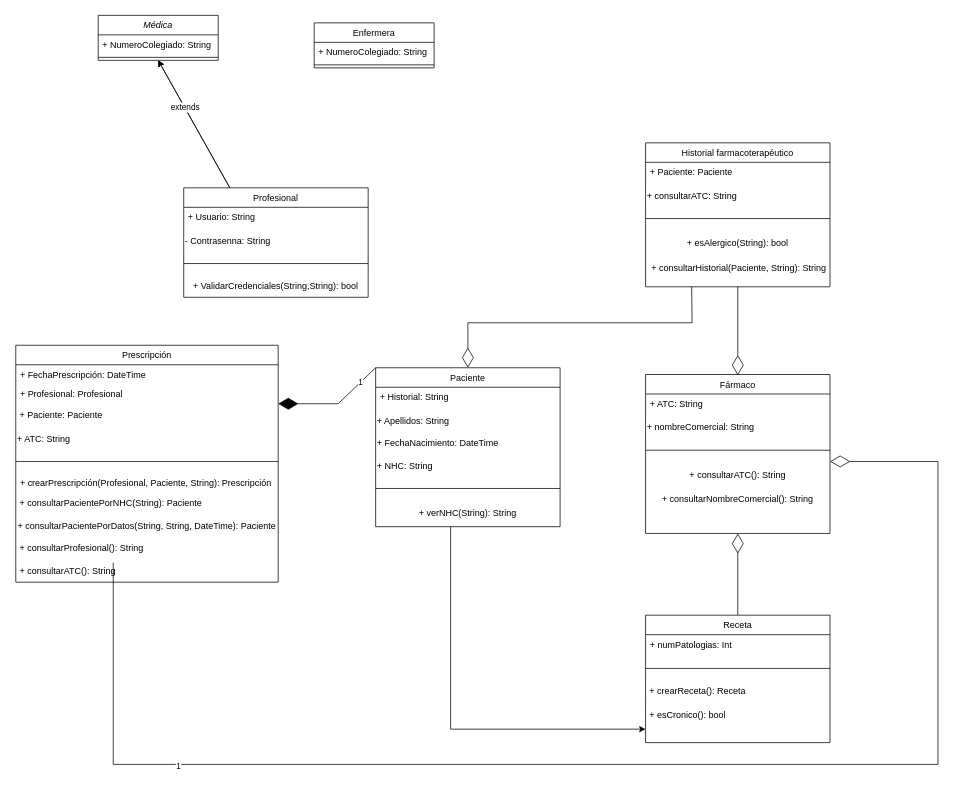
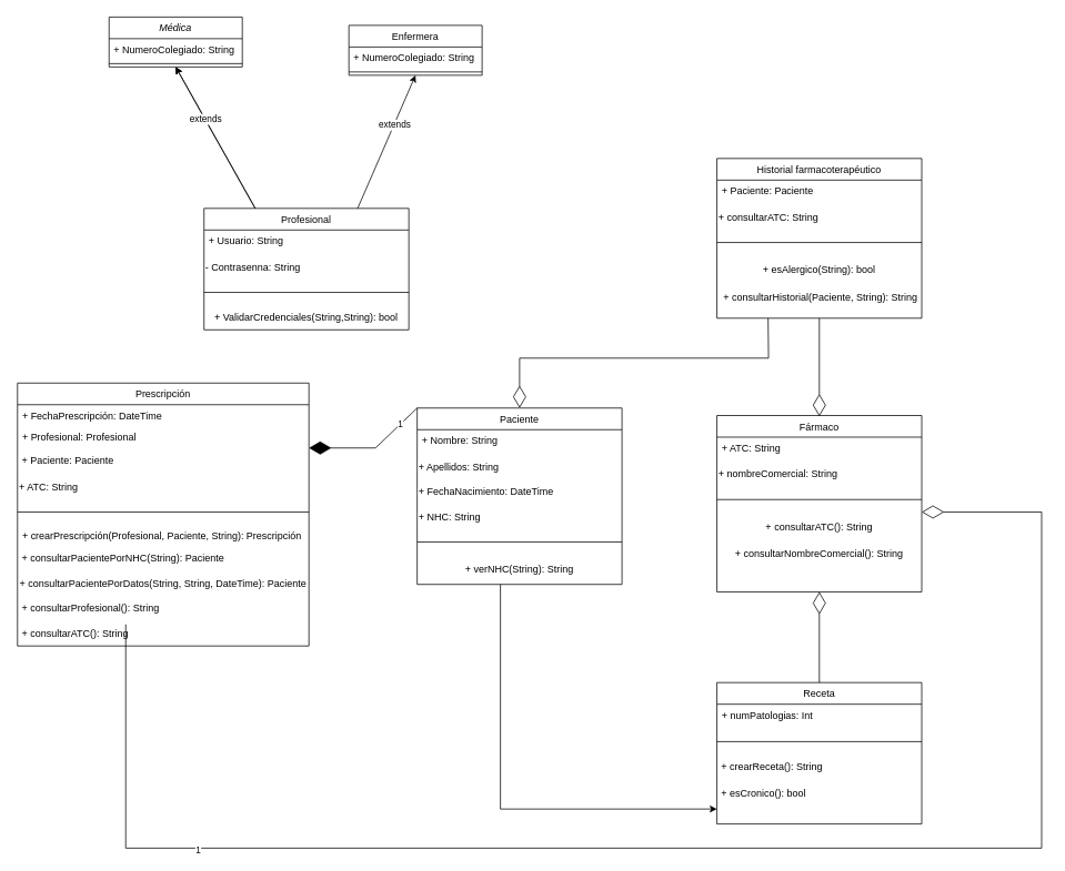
+ <mxCell id="34" value="" style="endArrow=classic;html=1;rounded=0;exitX=0.75;exitY=0;exitDx=0;exitDy=0;entryX=0.5;entryY=1;entryDx=0;entryDy=0;" parent="1" source="16" target="21" edge="1"><mxGeometry width="50" height="50" relative="1" as="geometry"><mxPoint x="350" y="190" as="sourcePoint" /><mxPoint x="254.5" y="20" as="targetPoint" /></mxGeometry></mxCell>
+ <mxCell id="35" value="extends" style="edgeLabel;html=1;align=center;verticalAlign=middle;resizable=0;points=[];" parent="34" vertex="1" connectable="0"><mxGeometry x="0.261" relative="1" as="geometry"><mxPoint as="offset" /></mxGeometry></mxCell>
- <mxCell id="25" value="+ Historial: String&#10;" style="text;align=left;verticalAlign=top;spacingLeft=4;spacingRight=4;overflow=hidden;rotatable=0;points=[[0,0.5],[1,0.5]];portConstraint=eastwest;fontColor=default;" parent="24" vertex="1"><mxGeometry y="26" width="246" height="30" as="geometry" /></mxCell>
+ <mxCell id="25" value="+ Nombre: String&#10;" style="text;align=left;verticalAlign=top;spacingLeft=4;spacingRight=4;overflow=hidden;rotatable=0;points=[[0,0.5],[1,0.5]];portConstraint=eastwest;fontColor=default;" parent="24" vertex="1"><mxGeometry y="26" width="246" height="30" as="geometry" /></mxCell>
- <mxCell id="53" value="&amp;nbsp;+ crearReceta(): Receta" style="text;html=1;strokeColor=none;fillColor=none;align=left;verticalAlign=middle;whiteSpace=wrap;rounded=0;labelBackgroundColor=default;fontColor=default;" parent="50" vertex="1"><mxGeometry y="86" width="246" height="30" as="geometry" /></mxCell>
+ <mxCell id="53" value="&amp;nbsp;+ crearReceta(): String" style="text;html=1;strokeColor=none;fillColor=none;align=left;verticalAlign=middle;whiteSpace=wrap;rounded=0;labelBackgroundColor=default;fontColor=default;" parent="50" vertex="1"><mxGeometry y="86" width="246" height="30" as="geometry" /></mxCell>
